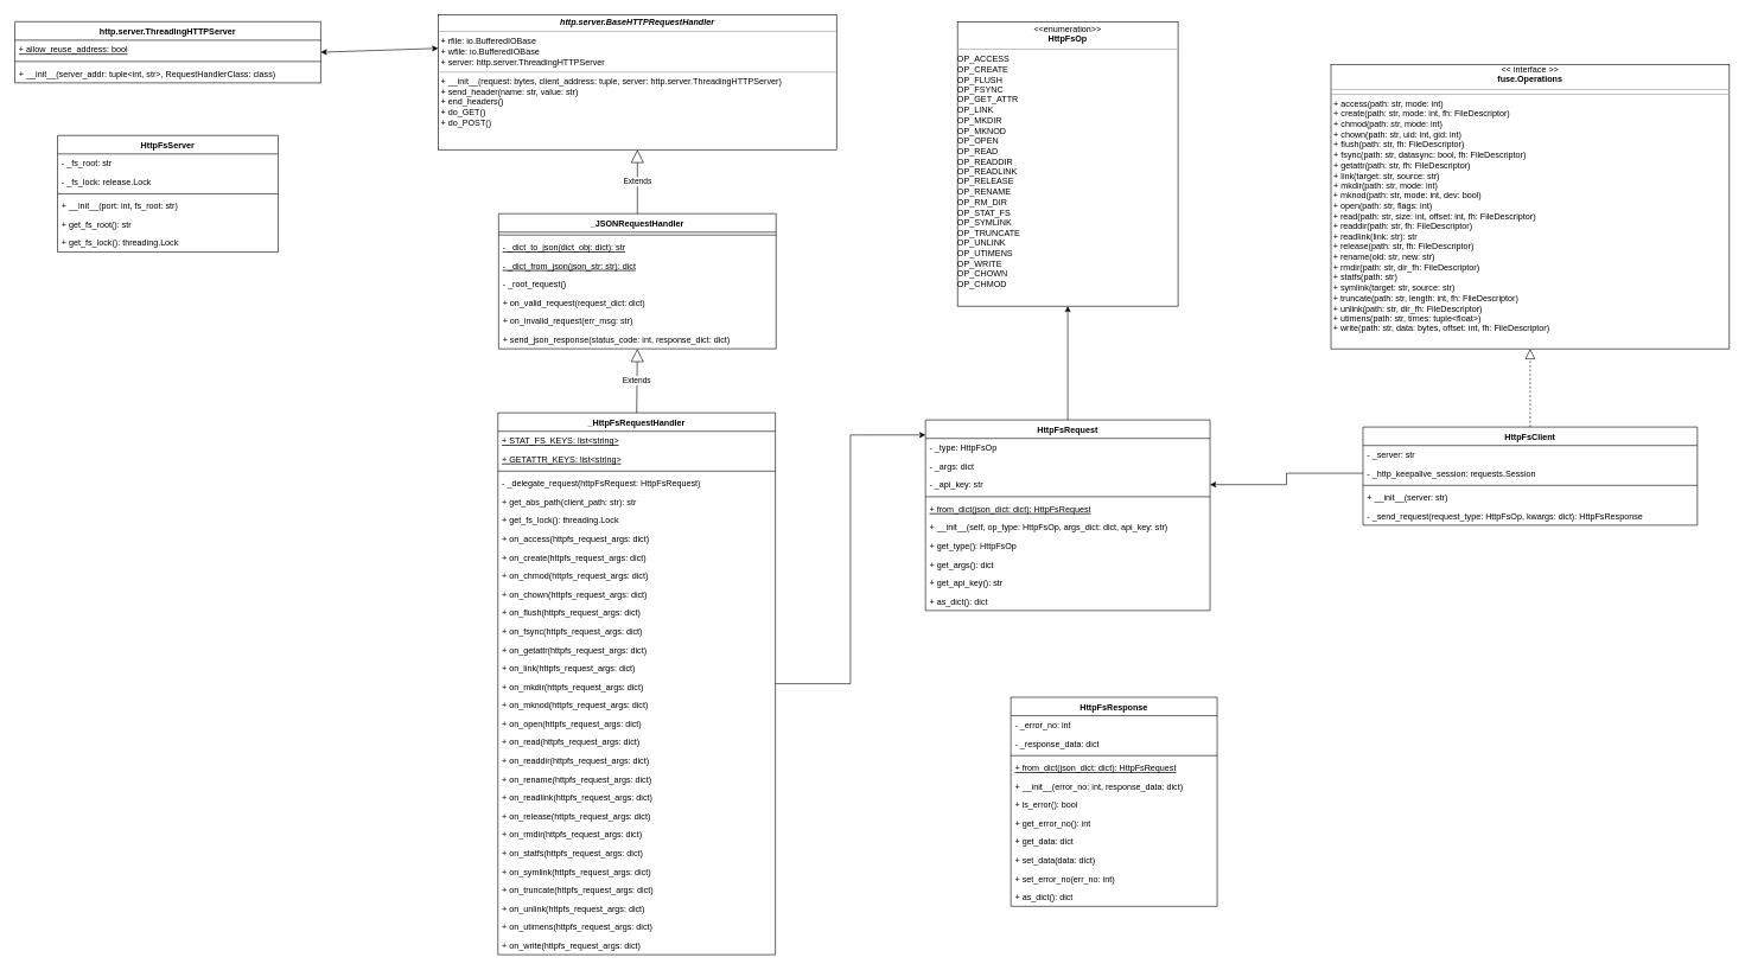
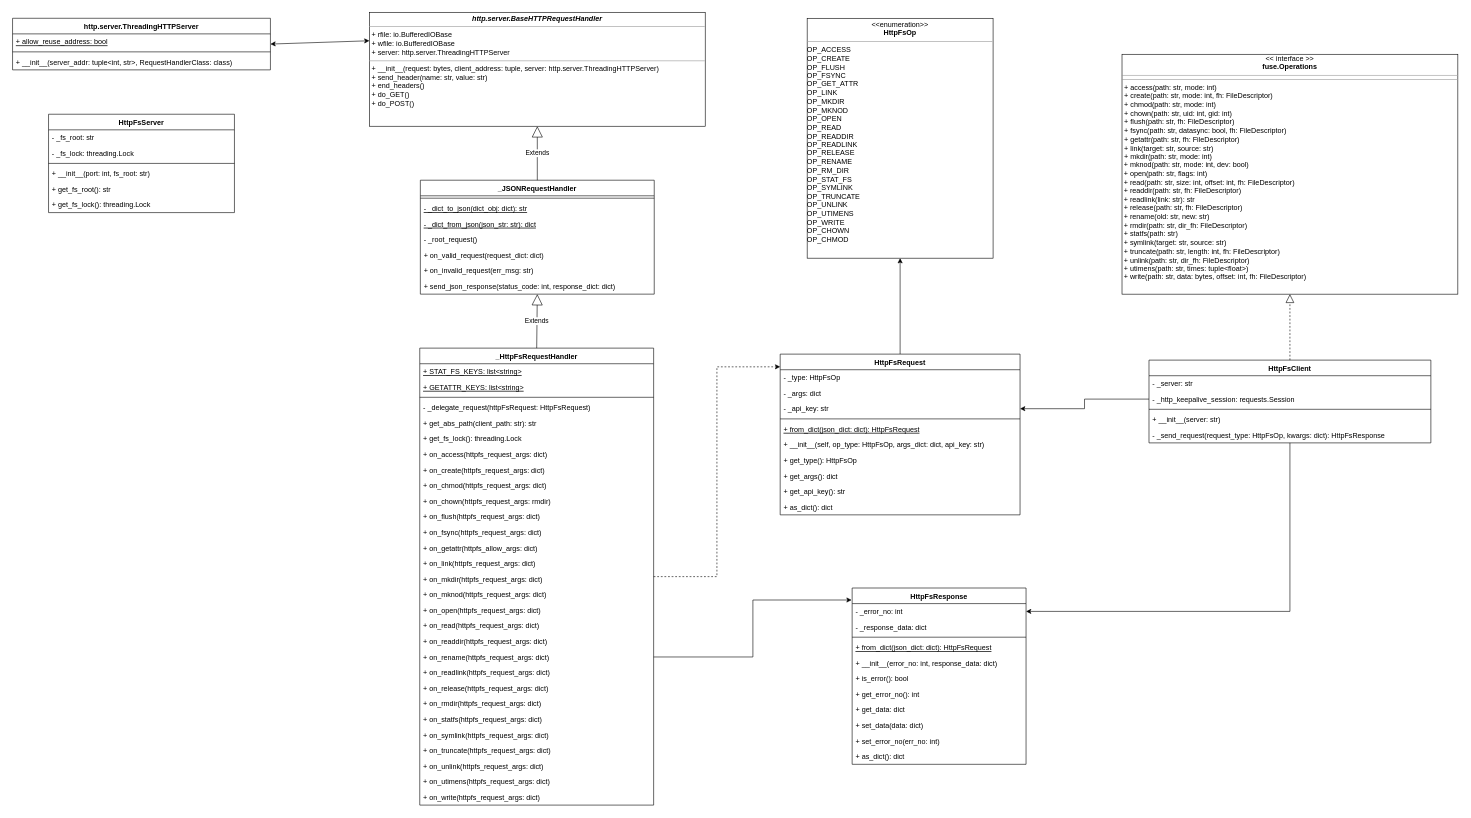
- <mxCell id="4" value="- _fs_lock: release.Lock" style="text;strokeColor=none;fillColor=none;align=left;verticalAlign=top;spacingLeft=4;spacingRight=4;overflow=hidden;rotatable=0;points=[[0,0.5],[1,0.5]];portConstraint=eastwest;fontStyle=0" vertex="1" parent="2"><mxGeometry y="52" width="310" height="26" as="geometry" /></mxCell>
+ <mxCell id="4" value="- _fs_lock: threading.Lock" style="text;strokeColor=none;fillColor=none;align=left;verticalAlign=top;spacingLeft=4;spacingRight=4;overflow=hidden;rotatable=0;points=[[0,0.5],[1,0.5]];portConstraint=eastwest;fontStyle=0" vertex="1" parent="2"><mxGeometry y="52" width="310" height="26" as="geometry" /></mxCell>
- <mxCell id="21" style="edgeStyle=orthogonalEdgeStyle;rounded=0;orthogonalLoop=1;jettySize=auto;html=1;entryX=0;entryY=0.079;entryDx=0;entryDy=0;entryPerimeter=0;" edge="1" parent="1" source="22" target="55"><mxGeometry relative="1" as="geometry" /></mxCell>
+ <mxCell id="21" style="edgeStyle=orthogonalEdgeStyle;rounded=0;orthogonalLoop=1;jettySize=auto;html=1;entryX=0;entryY=0.079;entryDx=0;entryDy=0;entryPerimeter=0;dashed=1;" edge="1" parent="1" source="22" target="55"><mxGeometry relative="1" as="geometry" /></mxCell>
- <mxCell id="32" value="+ on_chown(httpfs_request_args: dict)" style="text;strokeColor=none;fillColor=none;align=left;verticalAlign=top;spacingLeft=4;spacingRight=4;overflow=hidden;rotatable=0;points=[[0,0.5],[1,0.5]];portConstraint=eastwest;" vertex="1" parent="22"><mxGeometry y="242" width="390" height="26" as="geometry" /></mxCell>
+ <mxCell id="32" value="+ on_chown(httpfs_request_args: rmdir)" style="text;strokeColor=none;fillColor=none;align=left;verticalAlign=top;spacingLeft=4;spacingRight=4;overflow=hidden;rotatable=0;points=[[0,0.5],[1,0.5]];portConstraint=eastwest;" vertex="1" parent="22"><mxGeometry y="242" width="390" height="26" as="geometry" /></mxCell>
- <mxCell id="35" value="+ on_getattr(httpfs_request_args: dict)" style="text;strokeColor=none;fillColor=none;align=left;verticalAlign=top;spacingLeft=4;spacingRight=4;overflow=hidden;rotatable=0;points=[[0,0.5],[1,0.5]];portConstraint=eastwest;" vertex="1" parent="22"><mxGeometry y="320" width="390" height="26" as="geometry" /></mxCell>
+ <mxCell id="35" value="+ on_getattr(httpfs_allow_args: dict)" style="text;strokeColor=none;fillColor=none;align=left;verticalAlign=top;spacingLeft=4;spacingRight=4;overflow=hidden;rotatable=0;points=[[0,0.5],[1,0.5]];portConstraint=eastwest;" vertex="1" parent="22"><mxGeometry y="320" width="390" height="26" as="geometry" /></mxCell>
+ <mxCell id="83" style="edgeStyle=orthogonalEdgeStyle;rounded=0;orthogonalLoop=1;jettySize=auto;html=1;entryX=1;entryY=0.5;entryDx=0;entryDy=0;" edge="1" parent="1" source="84" target="70"><mxGeometry relative="1" as="geometry" /></mxCell>
+ <mxCell id="81" style="edgeStyle=orthogonalEdgeStyle;rounded=0;orthogonalLoop=1;jettySize=auto;html=1;entryX=-0.003;entryY=0.068;entryDx=0;entryDy=0;entryPerimeter=0;" edge="1" parent="1" source="42" target="69"><mxGeometry relative="1" as="geometry" /></mxCell>
